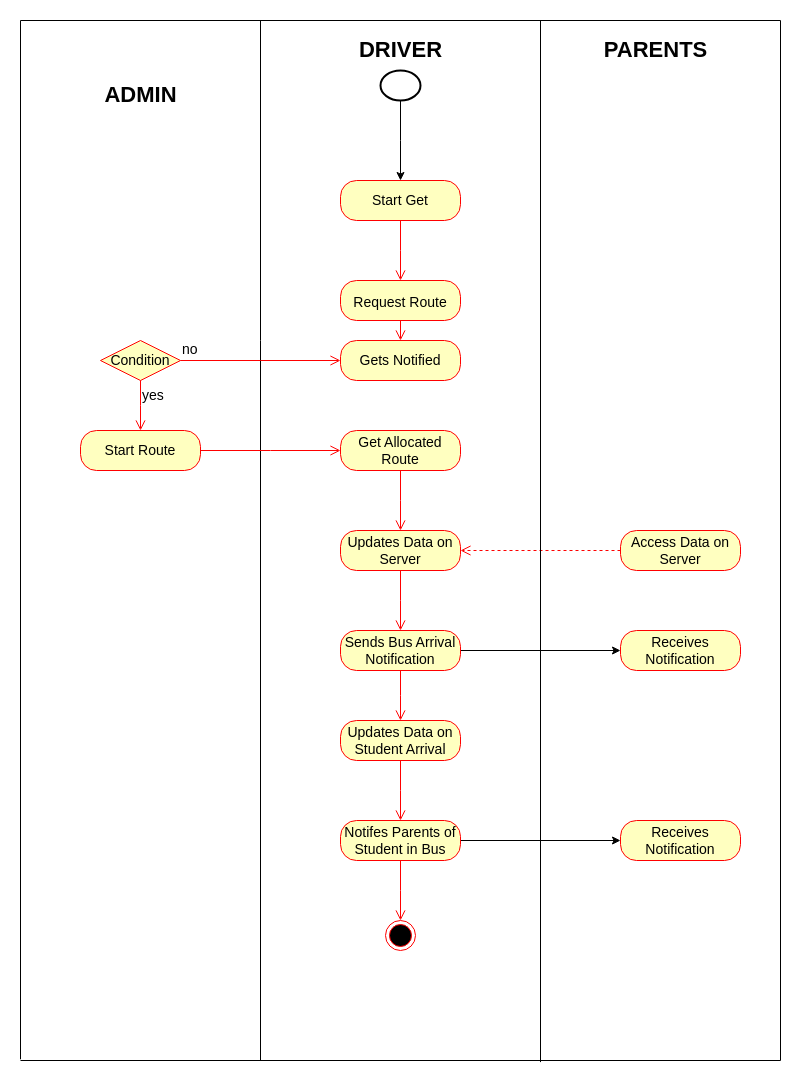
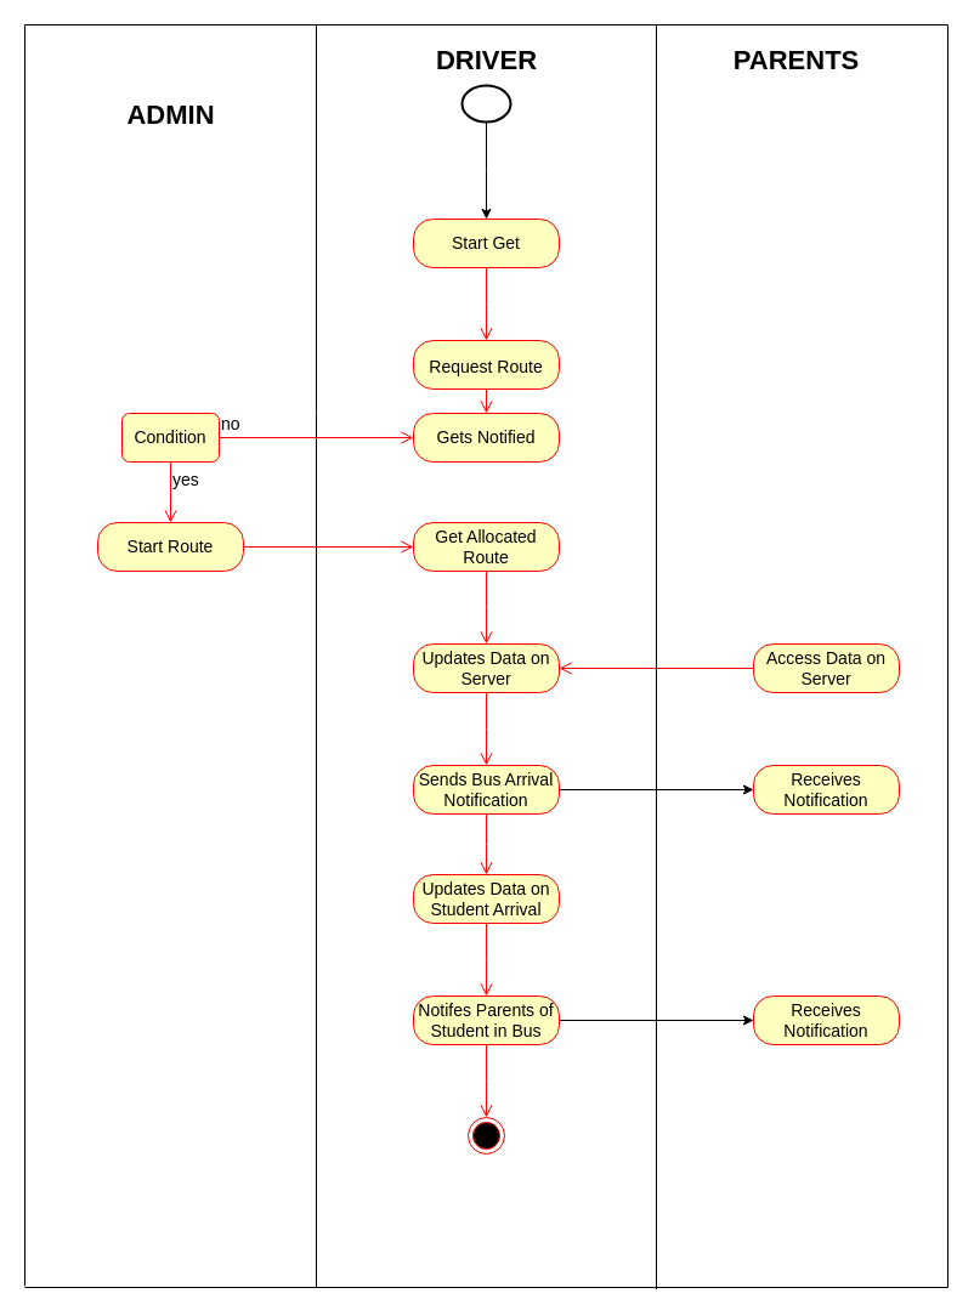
- <mxCell id="15" value="Condition" style="rhombus;whiteSpace=wrap;html=1;fillColor=#ffffc0;strokeColor=#ff0000;fontSize=14;" vertex="1" parent="1"><mxGeometry x="100" y="340" width="80" height="40" as="geometry" /></mxCell>
+ <mxCell id="15" value="Condition" style="whiteSpace=wrap;html=1;fillColor=#ffffc0;strokeColor=#ff0000;fontSize=14;rounded=1;" vertex="1" parent="1"><mxGeometry x="100" y="340" width="80" height="40" as="geometry" /></mxCell>
- <mxCell id="26" value="" style="edgeStyle=orthogonalEdgeStyle;html=1;verticalAlign=bottom;endArrow=open;endSize=8;strokeColor=#ff0000;rounded=0;fontSize=14;entryX=1;entryY=0.5;entryDx=0;entryDy=0;dashed=1;" edge="1" source="25" parent="1" target="23"><mxGeometry relative="1" as="geometry"><mxPoint x="680" y="630" as="targetPoint" /></mxGeometry></mxCell>
+ <mxCell id="26" value="" style="edgeStyle=orthogonalEdgeStyle;html=1;verticalAlign=bottom;endArrow=open;endSize=8;strokeColor=#ff0000;rounded=0;fontSize=14;entryX=1;entryY=0.5;entryDx=0;entryDy=0;" edge="1" source="25" parent="1" target="23"><mxGeometry relative="1" as="geometry"><mxPoint x="680" y="630" as="targetPoint" /></mxGeometry></mxCell>
